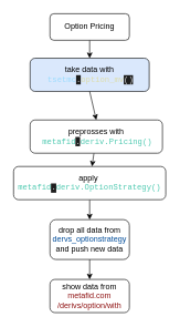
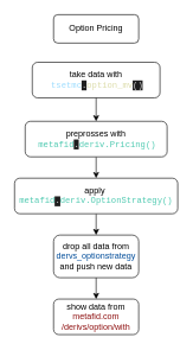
- <mxCell id="2" value="" style="edgeStyle=none;html=1;" edge="1" parent="1" source="3" target="4"><mxGeometry relative="1" as="geometry" /></mxCell>
- <mxCell id="4" value="take data with&lt;br&gt;&amp;nbsp;&lt;span style=&quot;font-family: Menlo, Monaco, &amp;quot;Courier New&amp;quot;, monospace; color: rgb(156, 220, 254);&quot;&gt;tsetmc&lt;/span&gt;&lt;span style=&quot;background-color: rgb(30, 30, 30); color: rgb(212, 212, 212); font-family: Menlo, Monaco, &amp;quot;Courier New&amp;quot;, monospace;&quot;&gt;.&lt;/span&gt;&lt;span style=&quot;font-family: Menlo, Monaco, &amp;quot;Courier New&amp;quot;, monospace; color: rgb(220, 220, 170);&quot;&gt;option_mv&lt;/span&gt;&lt;span style=&quot;background-color: rgb(30, 30, 30); color: rgb(212, 212, 212); font-family: Menlo, Monaco, &amp;quot;Courier New&amp;quot;, monospace;&quot;&gt;()&lt;/span&gt;" style="rounded=1;whiteSpace=wrap;html=1;align=center;verticalAlign=middle;horizontal=1;spacing=0;fillColor=#dae8fc;" vertex="1" parent="1"><mxGeometry x="45" y="87" width="180" height="50" as="geometry" /></mxCell>
+ <mxCell id="4" value="take data with&lt;br&gt;&amp;nbsp;&lt;span style=&quot;font-family: Menlo, Monaco, &amp;quot;Courier New&amp;quot;, monospace; color: rgb(156, 220, 254);&quot;&gt;tsetmc&lt;/span&gt;&lt;span style=&quot;background-color: rgb(30, 30, 30); color: rgb(212, 212, 212); font-family: Menlo, Monaco, &amp;quot;Courier New&amp;quot;, monospace;&quot;&gt;.&lt;/span&gt;&lt;span style=&quot;font-family: Menlo, Monaco, &amp;quot;Courier New&amp;quot;, monospace; color: rgb(220, 220, 170);&quot;&gt;option_mv&lt;/span&gt;&lt;span style=&quot;background-color: rgb(30, 30, 30); color: rgb(212, 212, 212); font-family: Menlo, Monaco, &amp;quot;Courier New&amp;quot;, monospace;&quot;&gt;()&lt;/span&gt;" style="rounded=1;whiteSpace=wrap;html=1;align=center;verticalAlign=middle;horizontal=1;spacing=0;" vertex="1" parent="1"><mxGeometry x="45" y="87" width="180" height="50" as="geometry" /></mxCell>
- <mxCell id="6" value="&lt;span style=&quot;&quot;&gt;&#09;&lt;/span&gt;preprosses with&lt;br&gt;&amp;nbsp;&lt;span style=&quot;font-family: Menlo, Monaco, &amp;quot;Courier New&amp;quot;, monospace; color: rgb(78, 201, 176);&quot;&gt;metafid&lt;/span&gt;&lt;span style=&quot;background-color: rgb(30, 30, 30); color: rgb(212, 212, 212); font-family: Menlo, Monaco, &amp;quot;Courier New&amp;quot;, monospace;&quot;&gt;.&lt;/span&gt;&lt;span style=&quot;font-family: Menlo, Monaco, &amp;quot;Courier New&amp;quot;, monospace; color: rgb(78, 201, 176);&quot;&gt;deriv.Pricing()&lt;/span&gt;" style="rounded=1;whiteSpace=wrap;html=1;align=center;verticalAlign=middle;horizontal=1;spacing=0;" vertex="1" parent="1"><mxGeometry x="45" y="180" width="200" height="50" as="geometry" /></mxCell>
+ <mxCell id="6" value="&lt;span style=&quot;&quot;&gt;&#09;&lt;/span&gt;preprosses with&lt;br&gt;&amp;nbsp;&lt;span style=&quot;font-family: Menlo, Monaco, &amp;quot;Courier New&amp;quot;, monospace; color: rgb(78, 201, 176);&quot;&gt;metafid&lt;/span&gt;&lt;span style=&quot;background-color: rgb(30, 30, 30); color: rgb(212, 212, 212); font-family: Menlo, Monaco, &amp;quot;Courier New&amp;quot;, monospace;&quot;&gt;.&lt;/span&gt;&lt;span style=&quot;font-family: Menlo, Monaco, &amp;quot;Courier New&amp;quot;, monospace; color: rgb(78, 201, 176);&quot;&gt;deriv.Pricing()&lt;/span&gt;" style="rounded=1;whiteSpace=wrap;html=1;align=center;verticalAlign=middle;horizontal=1;spacing=0;" vertex="1" parent="1"><mxGeometry x="35" y="170" width="200" height="50" as="geometry" /></mxCell>
